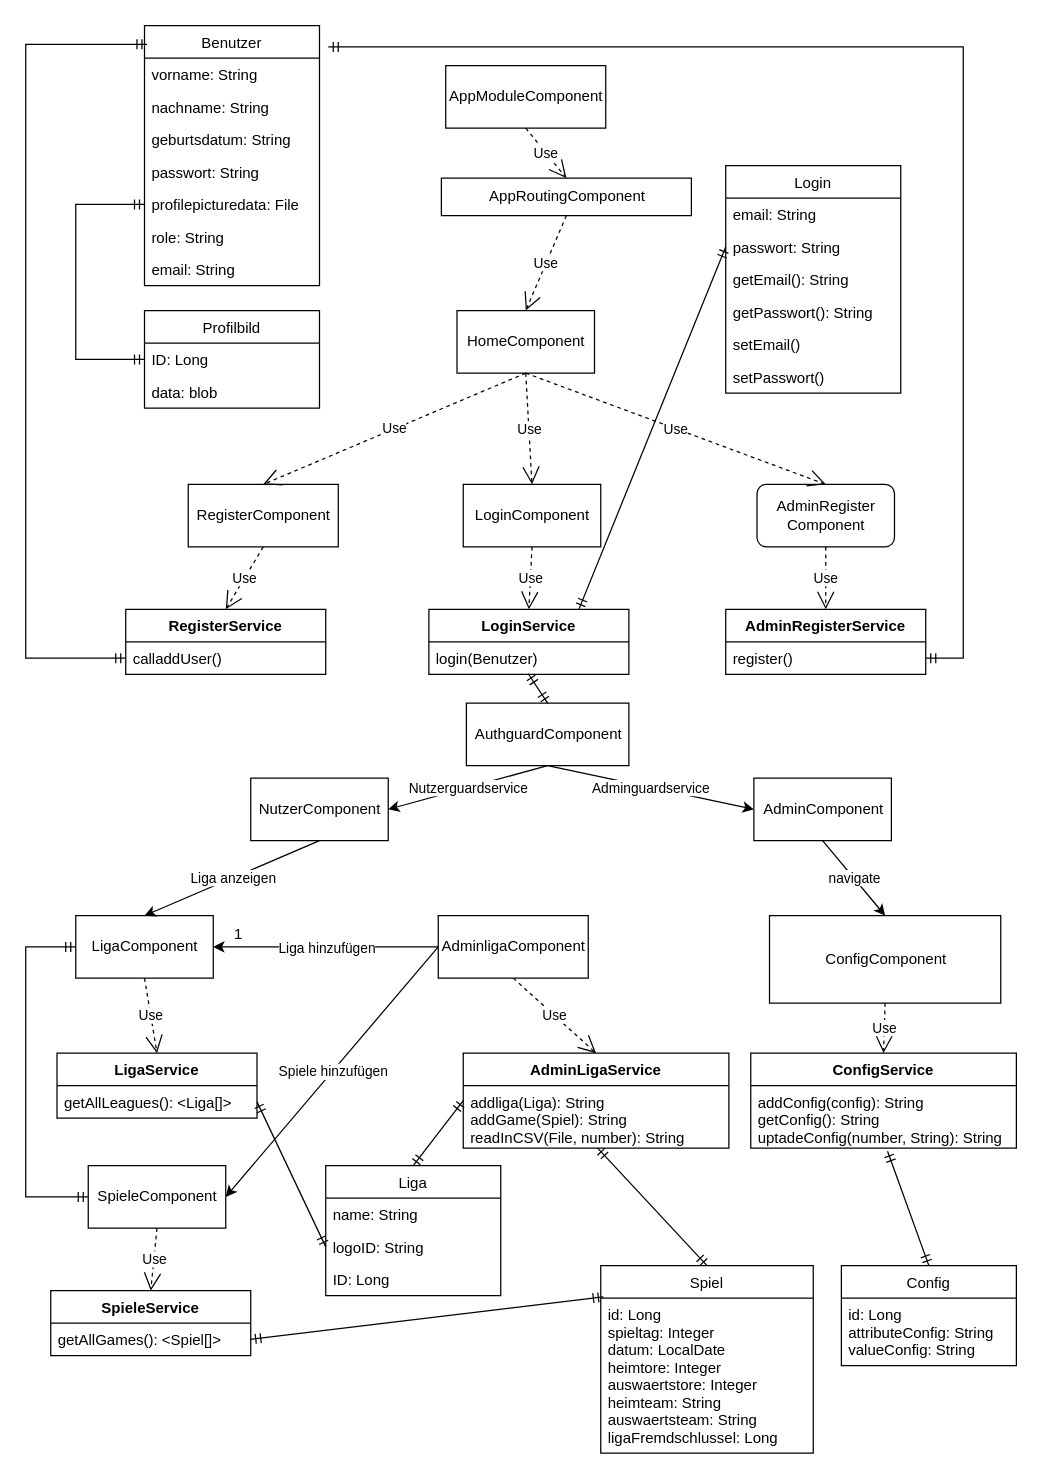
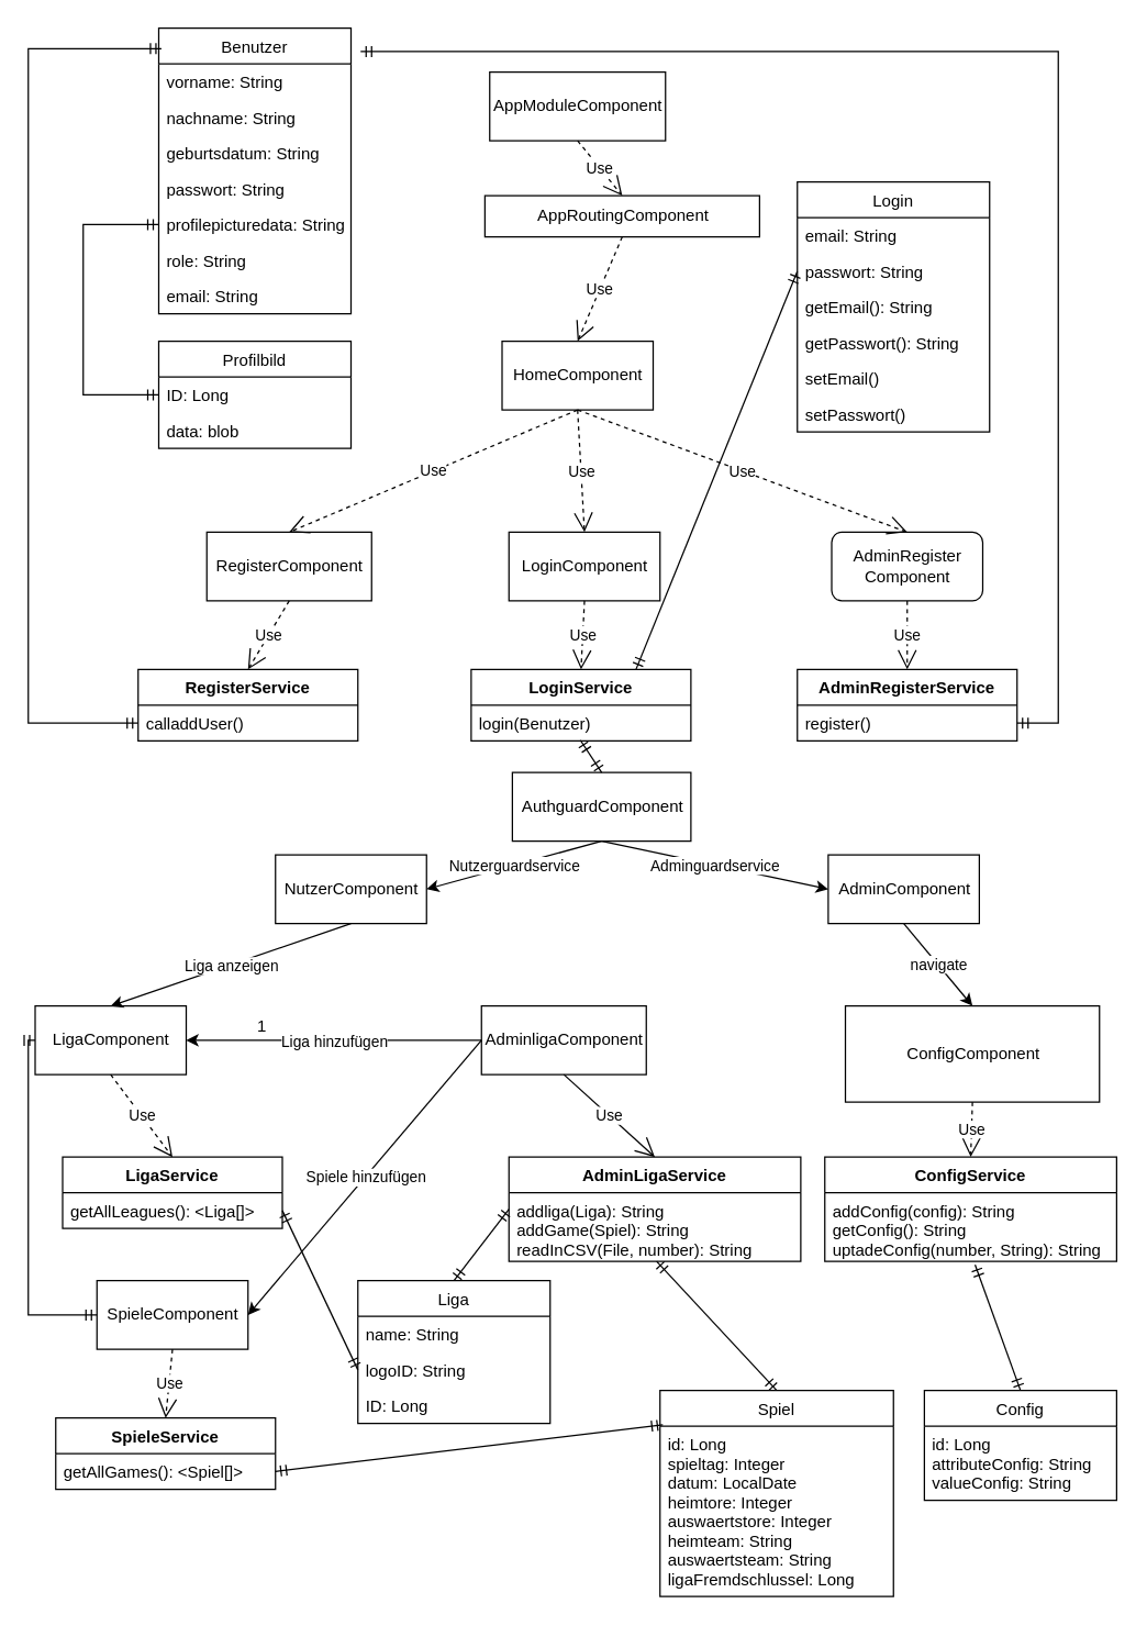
- <mxCell id="65" value="profilepicturedata: File" style="text;strokeColor=none;fillColor=none;align=left;verticalAlign=top;spacingLeft=4;spacingRight=4;overflow=hidden;rotatable=0;points=[[0,0.5],[1,0.5]];portConstraint=eastwest;" vertex="1" parent="60"><mxGeometry y="130" width="140" height="26" as="geometry" /></mxCell>
+ <mxCell id="65" value="profilepicturedata: String" style="text;strokeColor=none;fillColor=none;align=left;verticalAlign=top;spacingLeft=4;spacingRight=4;overflow=hidden;rotatable=0;points=[[0,0.5],[1,0.5]];portConstraint=eastwest;" vertex="1" parent="60"><mxGeometry y="130" width="140" height="26" as="geometry" /></mxCell>
- <mxCell id="12" value="LigaComponent" style="html=1;direction=west;" vertex="1" parent="1"><mxGeometry x="60" y="732" width="110" height="50" as="geometry" /></mxCell>
+ <mxCell id="12" value="LigaComponent" style="html=1;direction=west;" vertex="1" parent="1"><mxGeometry x="25" y="732" width="110" height="50" as="geometry" /></mxCell>
- <mxCell id="44" value="Use" style="endArrow=open;endSize=12;dashed=1;html=1;rounded=0;exitX=0.5;exitY=1;exitDx=0;exitDy=0;entryX=0.5;entryY=0;entryDx=0;entryDy=0;" edge="1" parent="1" source="18" target="42"><mxGeometry width="160" relative="1" as="geometry"><mxPoint x="430" y="552" as="sourcePoint" /><mxPoint x="427.5" y="484.494" as="targetPoint" /></mxGeometry></mxCell>
+ <mxCell id="44" value="Use" style="endArrow=open;endSize=12;dashed=0;html=1;rounded=0;exitX=0.5;exitY=1;exitDx=0;exitDy=0;entryX=0.5;entryY=0;entryDx=0;entryDy=0;" edge="1" parent="1" source="18" target="42"><mxGeometry width="160" relative="1" as="geometry"><mxPoint x="430" y="552" as="sourcePoint" /><mxPoint x="427.5" y="484.494" as="targetPoint" /></mxGeometry></mxCell>
